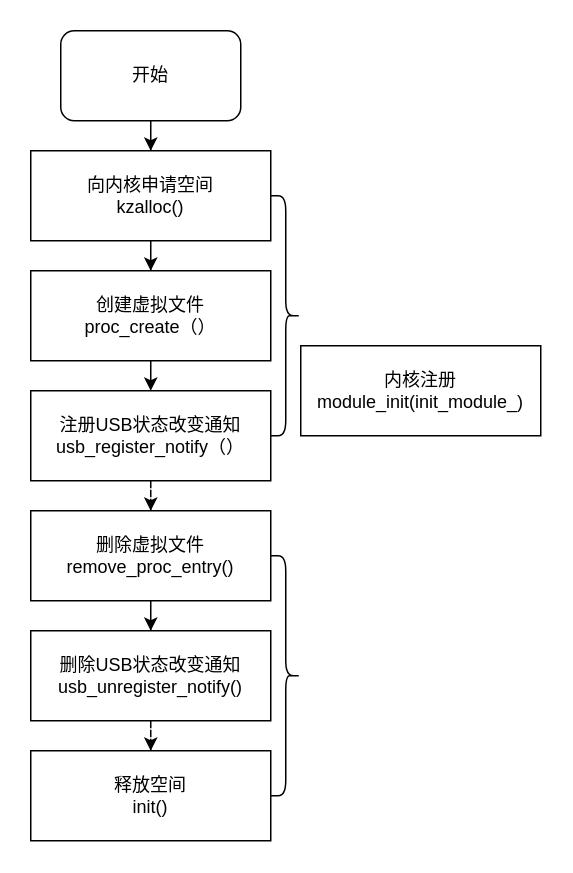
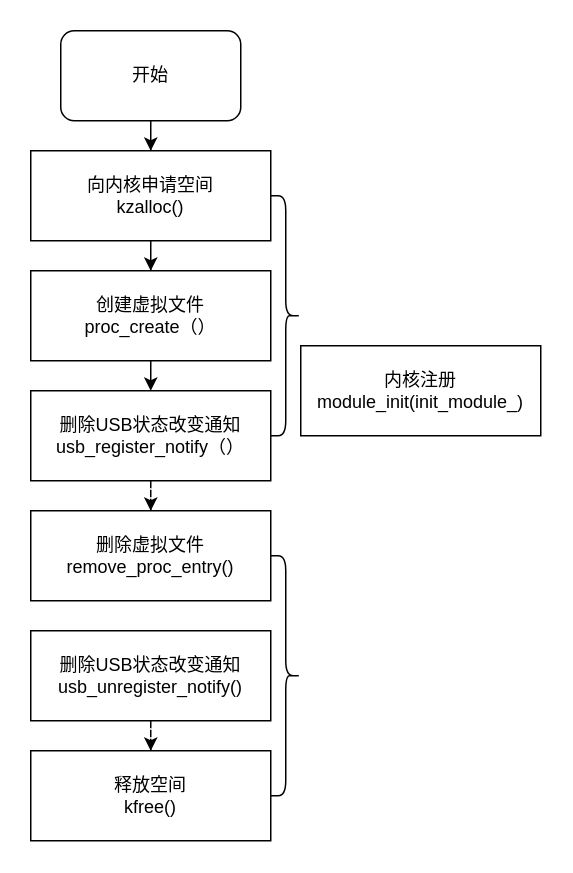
- <mxCell id="10" value="&lt;div&gt;注册USB状态改变通知&lt;br&gt;&lt;/div&gt;&lt;div&gt;usb_register_notify（）&lt;br&gt;&lt;/div&gt;" style="rounded=0;whiteSpace=wrap;html=1;" vertex="1" parent="1"><mxGeometry x="20" y="260" width="160" height="60" as="geometry" /></mxCell>
+ <mxCell id="10" value="&lt;div&gt;删除USB状态改变通知&lt;br&gt;&lt;/div&gt;&lt;div&gt;usb_register_notify（）&lt;br&gt;&lt;/div&gt;" style="rounded=0;whiteSpace=wrap;html=1;" vertex="1" parent="1"><mxGeometry x="20" y="260" width="160" height="60" as="geometry" /></mxCell>
- <mxCell id="12" value="" style="edgeStyle=orthogonalEdgeStyle;rounded=0;orthogonalLoop=1;jettySize=auto;html=1;" edge="1" parent="1" source="13" target="15"><mxGeometry relative="1" as="geometry" /></mxCell>
- <mxCell id="16" value="&lt;div&gt;释放空间&lt;br&gt;&lt;/div&gt;&lt;div&gt;init()&lt;br&gt;&lt;/div&gt;" style="rounded=0;whiteSpace=wrap;html=1;" vertex="1" parent="1"><mxGeometry x="20" y="500" width="160" height="60" as="geometry" /></mxCell>
+ <mxCell id="16" value="&lt;div&gt;释放空间&lt;br&gt;&lt;/div&gt;&lt;div&gt;kfree()&lt;br&gt;&lt;/div&gt;" style="rounded=0;whiteSpace=wrap;html=1;" vertex="1" parent="1"><mxGeometry x="20" y="500" width="160" height="60" as="geometry" /></mxCell>
